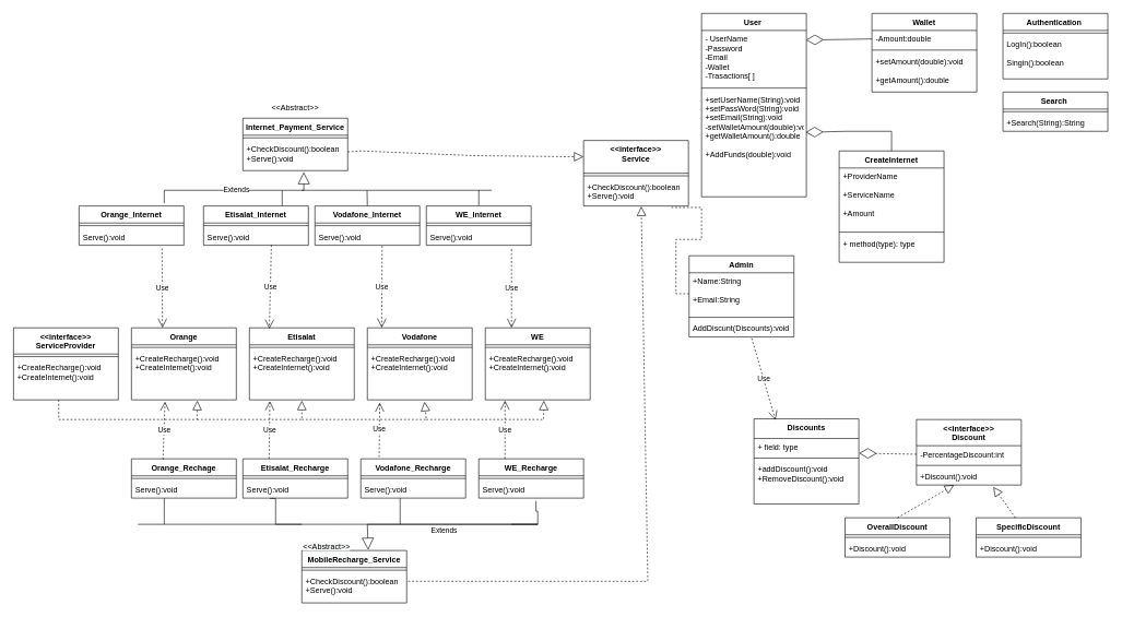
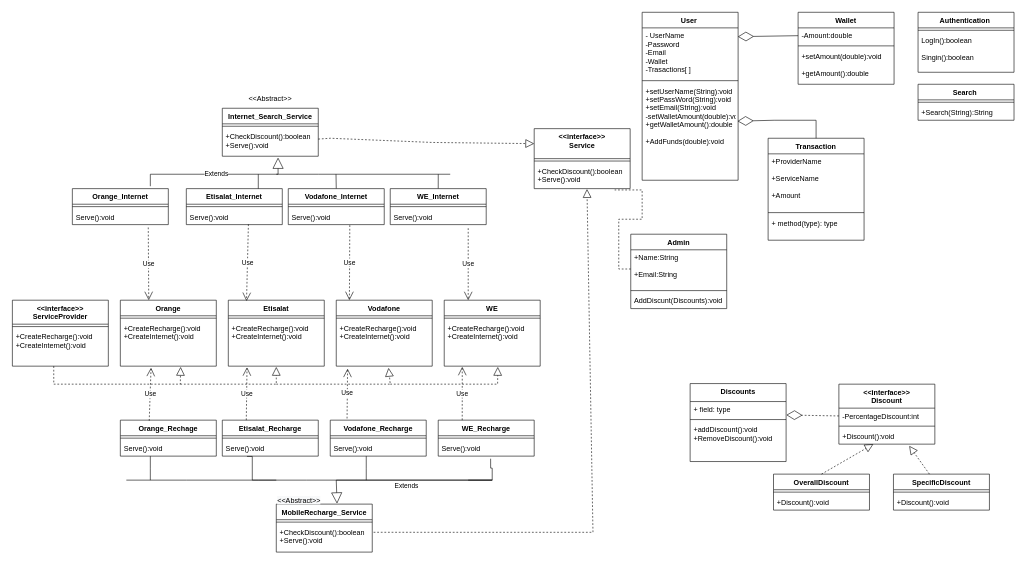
- <mxCell id="45" value="Internet_Payment_Service" style="swimlane;fontStyle=1;align=center;verticalAlign=top;childLayout=stackLayout;horizontal=1;startSize=26;horizontalStack=0;resizeParent=1;resizeParentMax=0;resizeLast=0;collapsible=1;marginBottom=0;" vertex="1" parent="1"><mxGeometry x="370" y="180" width="160" height="80" as="geometry" /></mxCell>
+ <mxCell id="45" value="Internet_Search_Service" style="swimlane;fontStyle=1;align=center;verticalAlign=top;childLayout=stackLayout;horizontal=1;startSize=26;horizontalStack=0;resizeParent=1;resizeParentMax=0;resizeLast=0;collapsible=1;marginBottom=0;" vertex="1" parent="1"><mxGeometry x="370" y="180" width="160" height="80" as="geometry" /></mxCell>
- <mxCell id="14" value="CreateInternet" style="swimlane;fontStyle=1;align=center;verticalAlign=top;childLayout=stackLayout;horizontal=1;startSize=26;horizontalStack=0;resizeParent=1;resizeParentMax=0;resizeLast=0;collapsible=1;marginBottom=0;" parent="1" vertex="1"><mxGeometry x="1280" y="230" width="160" height="170" as="geometry" /></mxCell>
+ <mxCell id="14" value="Transaction" style="swimlane;fontStyle=1;align=center;verticalAlign=top;childLayout=stackLayout;horizontal=1;startSize=26;horizontalStack=0;resizeParent=1;resizeParentMax=0;resizeLast=0;collapsible=1;marginBottom=0;" parent="1" vertex="1"><mxGeometry x="1280" y="230" width="160" height="170" as="geometry" /></mxCell>
- <mxCell id="119" value="Use" style="endArrow=open;endSize=12;dashed=1;html=1;rounded=0;exitX=0.597;exitY=1.07;exitDx=0;exitDy=0;exitPerimeter=0;entryX=0.205;entryY=0.015;entryDx=0;entryDy=0;entryPerimeter=0;" edge="1" parent="1" source="100" target="114"><mxGeometry width="160" relative="1" as="geometry"><mxPoint x="1095" y="541" as="sourcePoint" /><mxPoint x="1255" y="541" as="targetPoint" /><mxPoint as="offset" /></mxGeometry></mxCell>
